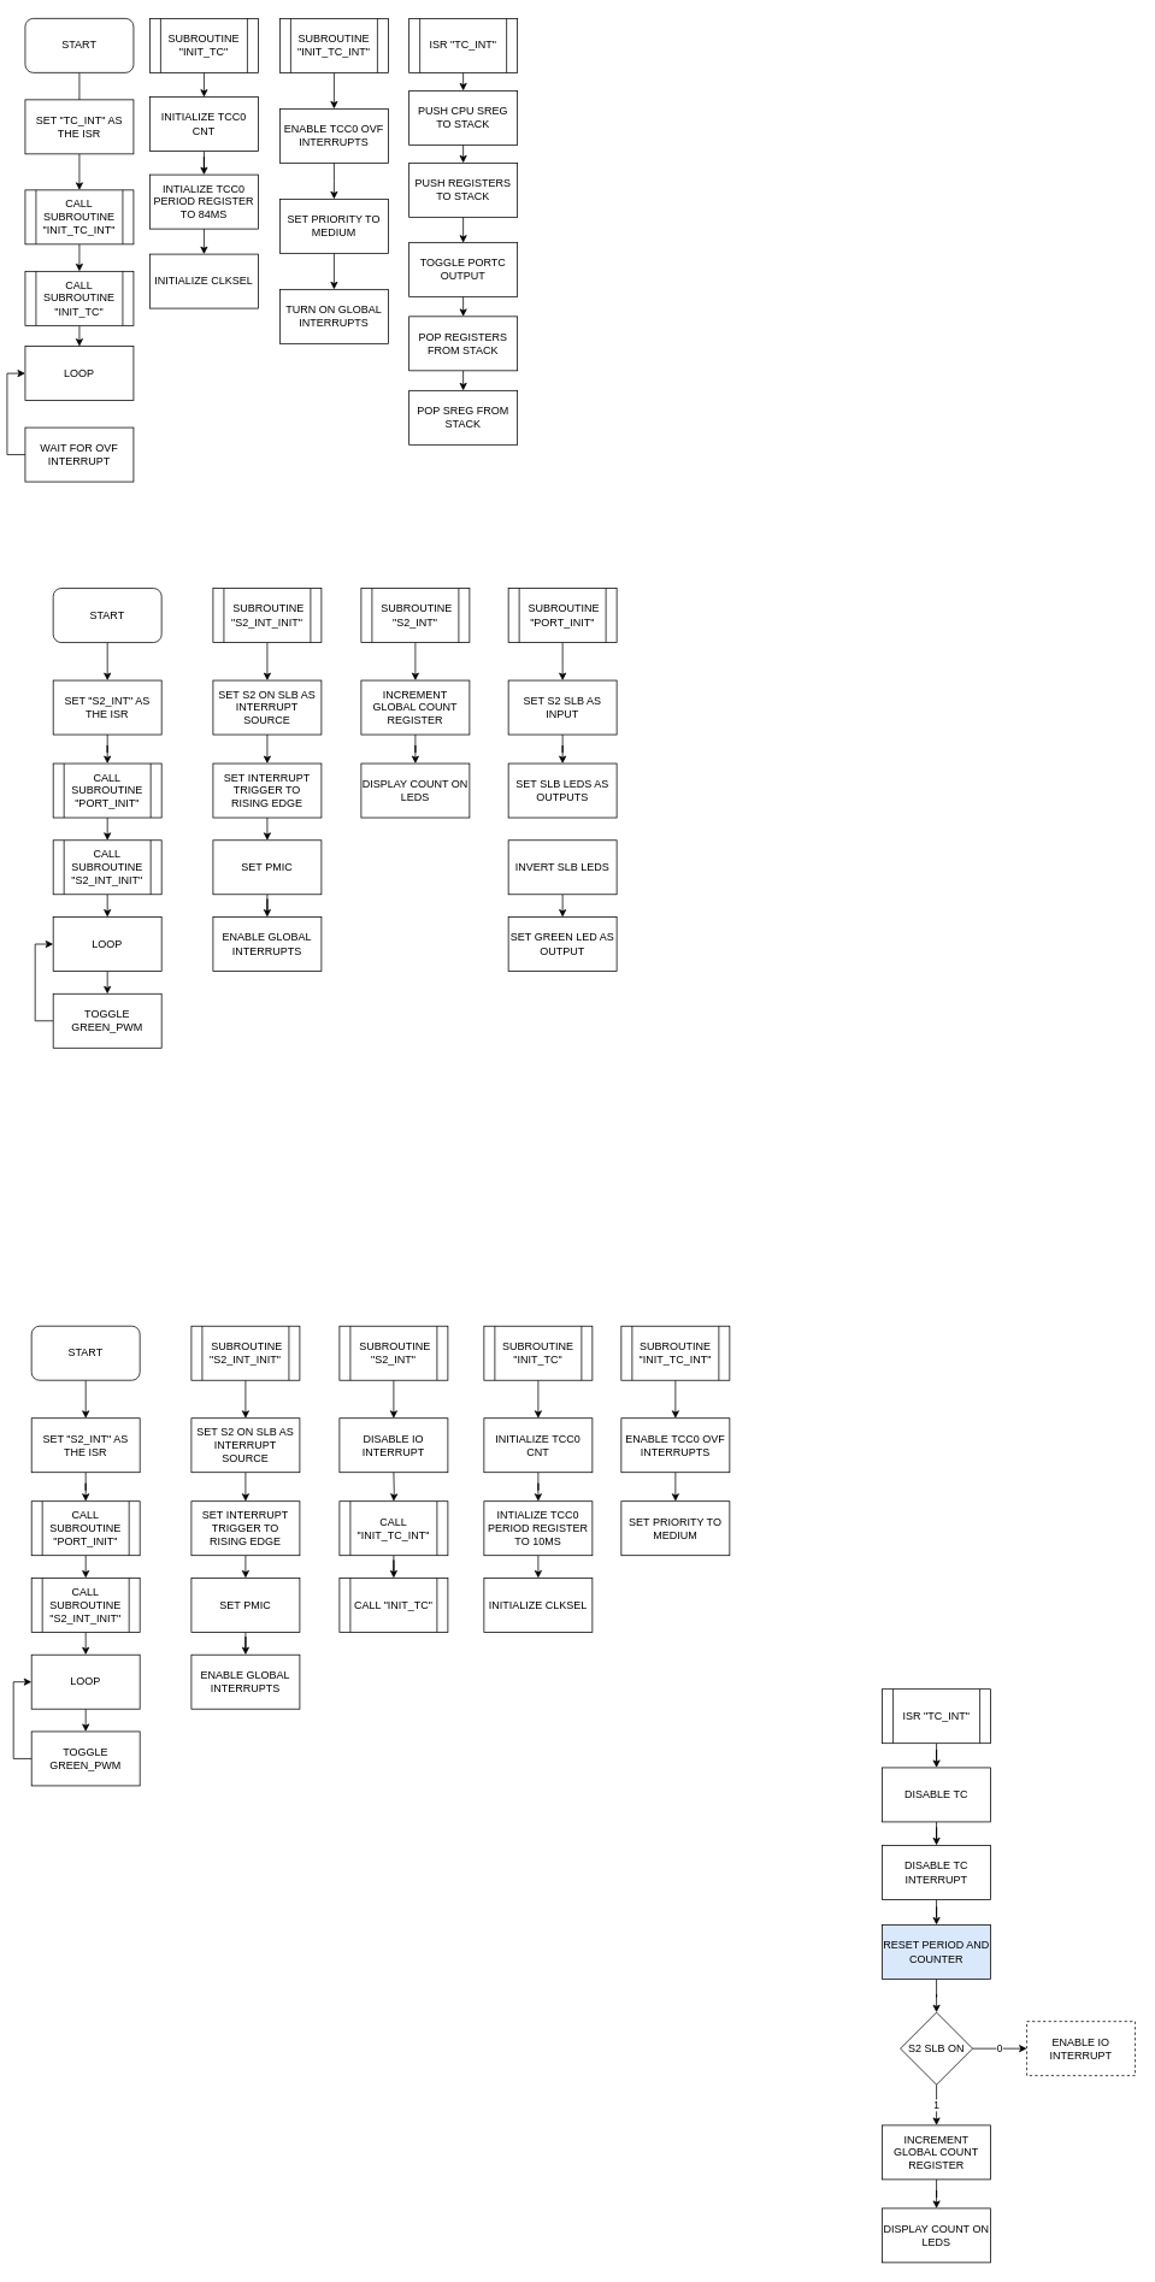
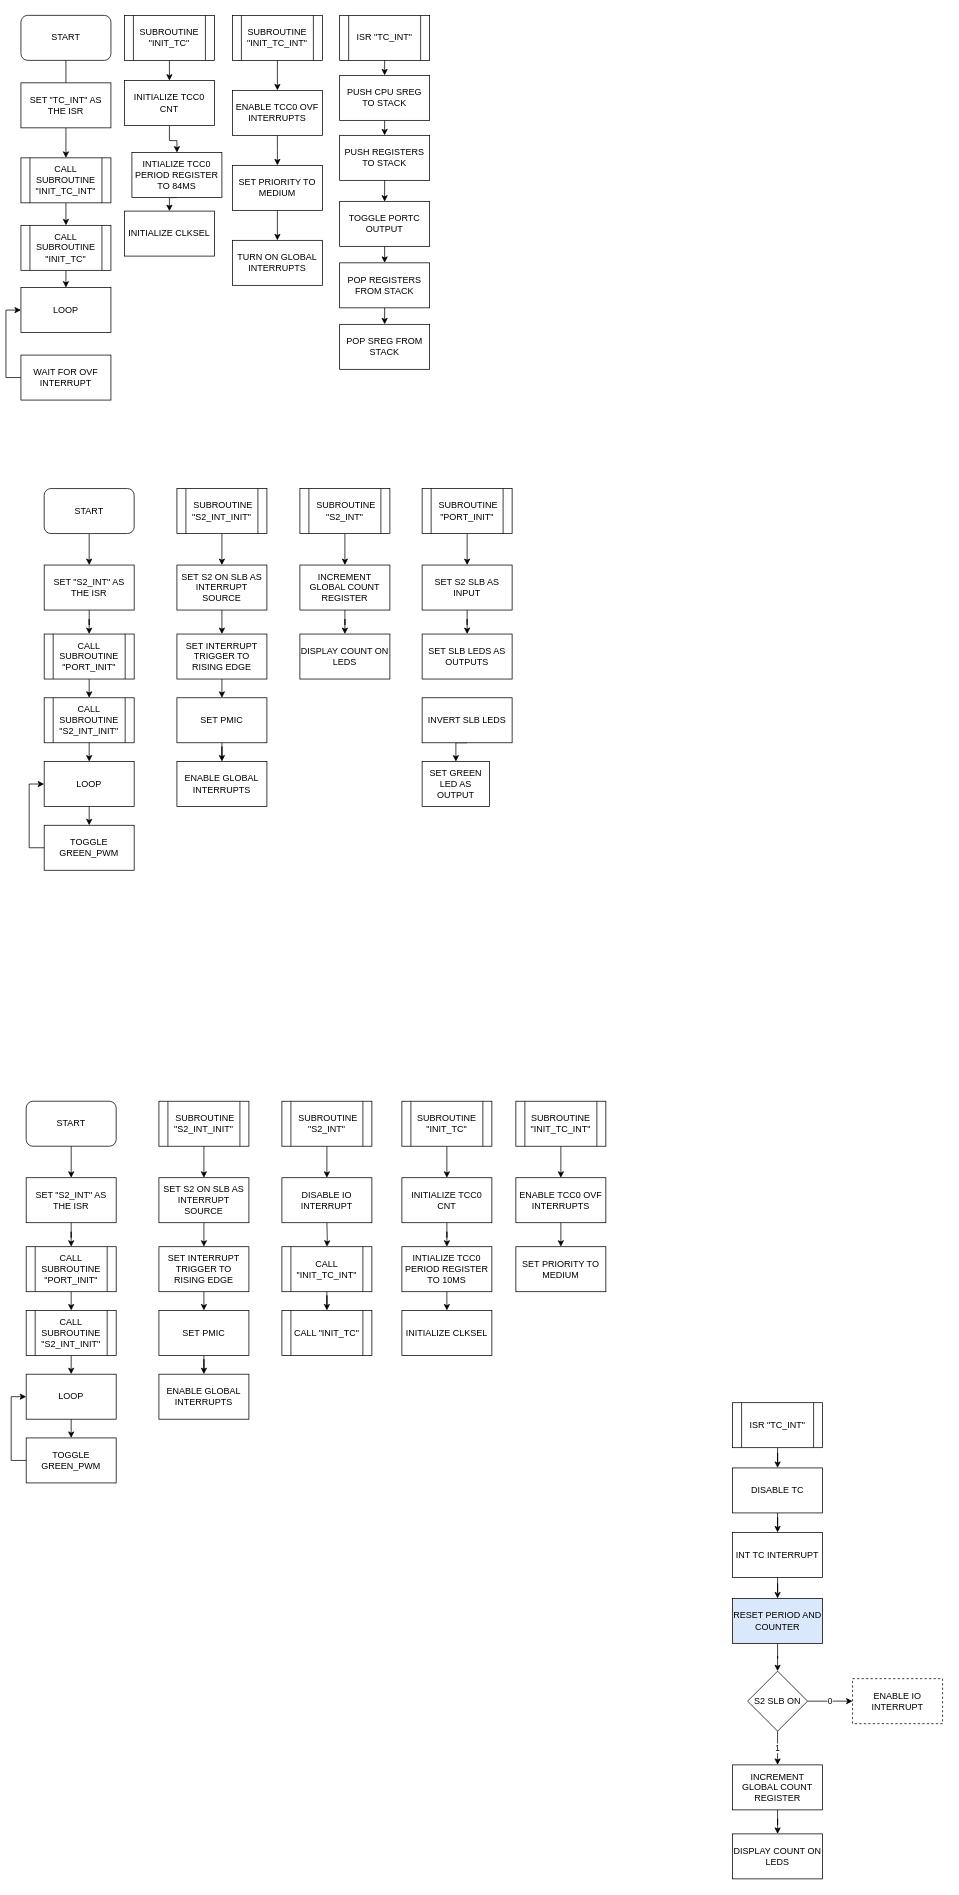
- <mxCell id="25" value="INTIALIZE TCC0 PERIOD REGISTER&lt;br&gt;TO 84MS" style="whiteSpace=wrap;html=1;rounded=0;" parent="1" vertex="1"><mxGeometry x="158" y="193" width="120" height="60" as="geometry" /></mxCell>
+ <mxCell id="25" value="INTIALIZE TCC0 PERIOD REGISTER&lt;br&gt;TO 84MS" style="whiteSpace=wrap;html=1;rounded=0;" parent="1" vertex="1"><mxGeometry x="168" y="203" width="120" height="60" as="geometry" /></mxCell>
- <mxCell id="69" value="SET GREEN LED AS OUTPUT" style="whiteSpace=wrap;html=1;" parent="1" vertex="1"><mxGeometry x="555" y="1015" width="120" height="60" as="geometry" /></mxCell>
+ <mxCell id="69" value="SET GREEN LED AS OUTPUT" style="whiteSpace=wrap;html=1;" parent="1" vertex="1"><mxGeometry x="555" y="1015" width="90" height="60" as="geometry" /></mxCell>
- <mxCell id="119" value="DISABLE TC INTERRUPT" style="whiteSpace=wrap;html=1;" vertex="1" parent="1"><mxGeometry x="969" y="2043" width="120" height="60" as="geometry" /></mxCell>
+ <mxCell id="119" value="INT TC INTERRUPT" style="whiteSpace=wrap;html=1;" vertex="1" parent="1"><mxGeometry x="969" y="2043" width="120" height="60" as="geometry" /></mxCell>
